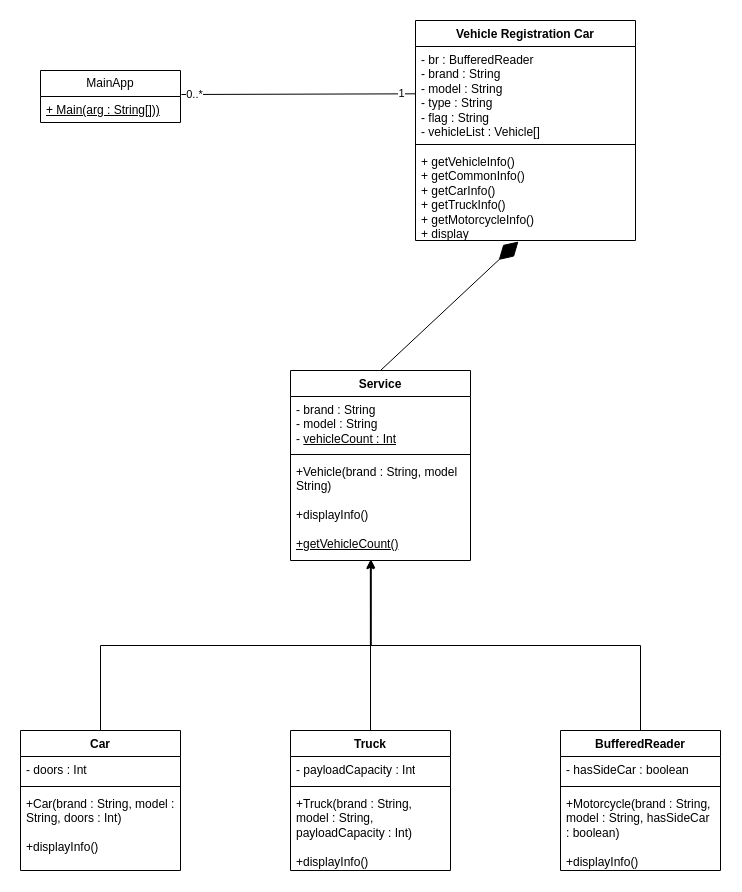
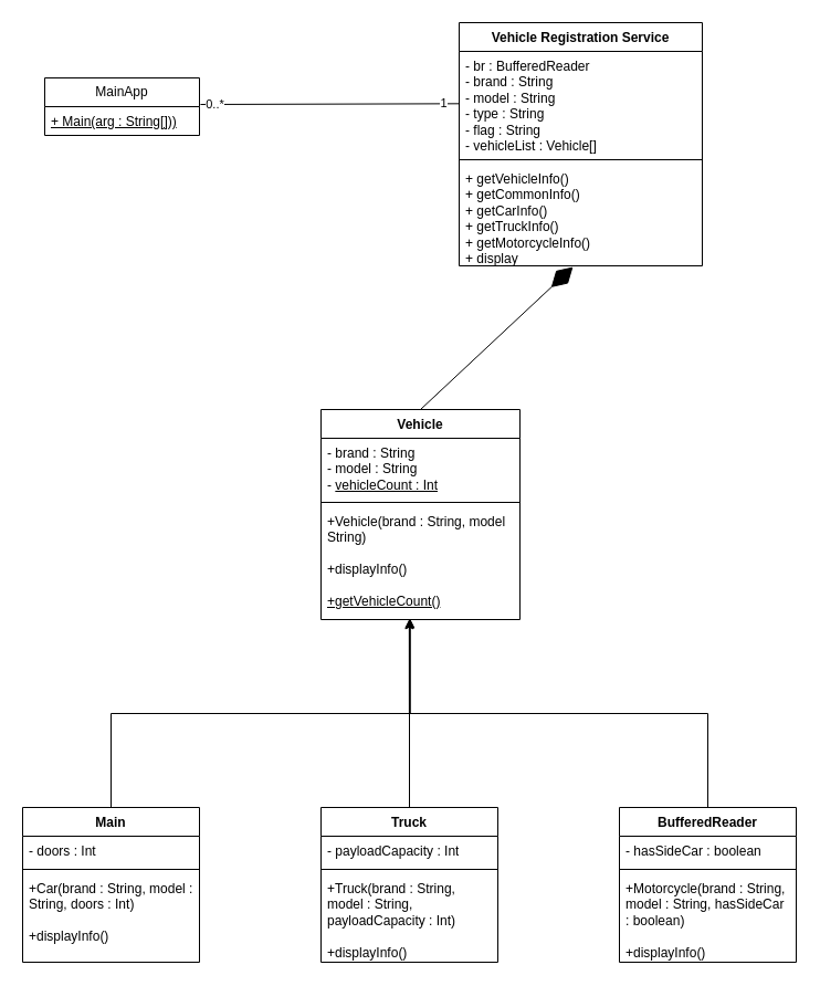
- <mxCell id="21" value="Vehicle Registration Car" style="swimlane;fontStyle=1;align=center;verticalAlign=top;childLayout=stackLayout;horizontal=1;startSize=26;horizontalStack=0;resizeParent=1;resizeParentMax=0;resizeLast=0;collapsible=1;marginBottom=0;whiteSpace=wrap;html=1;" vertex="1" parent="1"><mxGeometry x="415" y="20" width="220" height="220" as="geometry" /></mxCell>
+ <mxCell id="21" value="Vehicle Registration Service" style="swimlane;fontStyle=1;align=center;verticalAlign=top;childLayout=stackLayout;horizontal=1;startSize=26;horizontalStack=0;resizeParent=1;resizeParentMax=0;resizeLast=0;collapsible=1;marginBottom=0;whiteSpace=wrap;html=1;" vertex="1" parent="1"><mxGeometry x="415" y="20" width="220" height="220" as="geometry" /></mxCell>
- <mxCell id="2" value="Service&lt;div&gt;&lt;br&gt;&lt;/div&gt;" style="swimlane;fontStyle=1;align=center;verticalAlign=top;childLayout=stackLayout;horizontal=1;startSize=26;horizontalStack=0;resizeParent=1;resizeParentMax=0;resizeLast=0;collapsible=1;marginBottom=0;whiteSpace=wrap;html=1;" vertex="1" parent="1"><mxGeometry x="290" y="370" width="180" height="190" as="geometry" /></mxCell>
+ <mxCell id="2" value="Vehicle&lt;div&gt;&lt;br&gt;&lt;/div&gt;" style="swimlane;fontStyle=1;align=center;verticalAlign=top;childLayout=stackLayout;horizontal=1;startSize=26;horizontalStack=0;resizeParent=1;resizeParentMax=0;resizeLast=0;collapsible=1;marginBottom=0;whiteSpace=wrap;html=1;" vertex="1" parent="1"><mxGeometry x="290" y="370" width="180" height="190" as="geometry" /></mxCell>
- <mxCell id="6" value="Car" style="swimlane;fontStyle=1;align=center;verticalAlign=top;childLayout=stackLayout;horizontal=1;startSize=26;horizontalStack=0;resizeParent=1;resizeParentMax=0;resizeLast=0;collapsible=1;marginBottom=0;whiteSpace=wrap;html=1;" vertex="1" parent="1"><mxGeometry x="20" y="730" width="160" height="140" as="geometry" /></mxCell>
+ <mxCell id="6" value="Main" style="swimlane;fontStyle=1;align=center;verticalAlign=top;childLayout=stackLayout;horizontal=1;startSize=26;horizontalStack=0;resizeParent=1;resizeParentMax=0;resizeLast=0;collapsible=1;marginBottom=0;whiteSpace=wrap;html=1;" vertex="1" parent="1"><mxGeometry x="20" y="730" width="160" height="140" as="geometry" /></mxCell>
